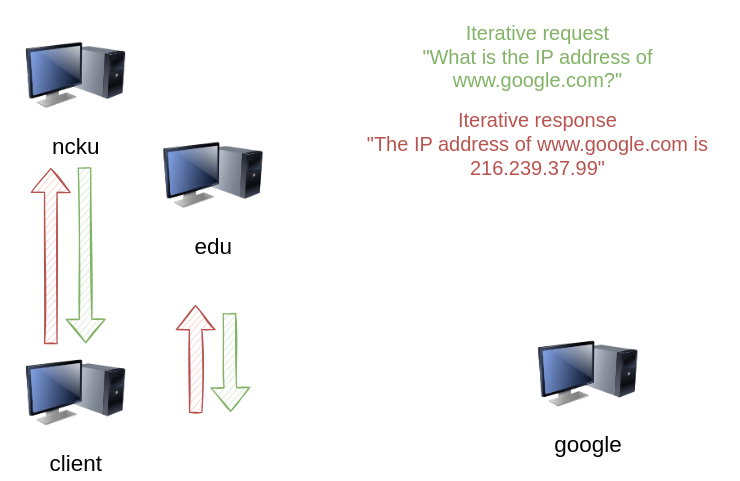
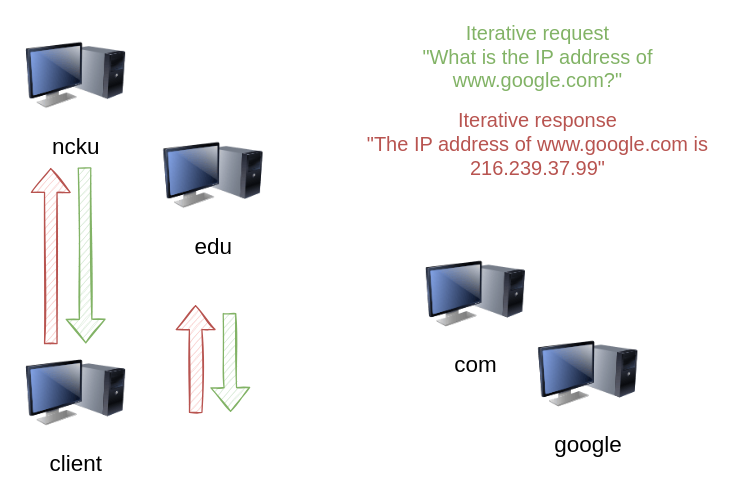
+ <mxCell id="5" value="com" style="image;html=1;labelBackgroundColor=none;image=img/lib/clip_art/computers/Monitor_Tower_128x128.png;rounded=1;shadow=0;comic=0;strokeWidth=2;fontSize=18;" parent="1" vertex="1"><mxGeometry x="340" y="195" width="80" height="80" as="geometry" /></mxCell>
